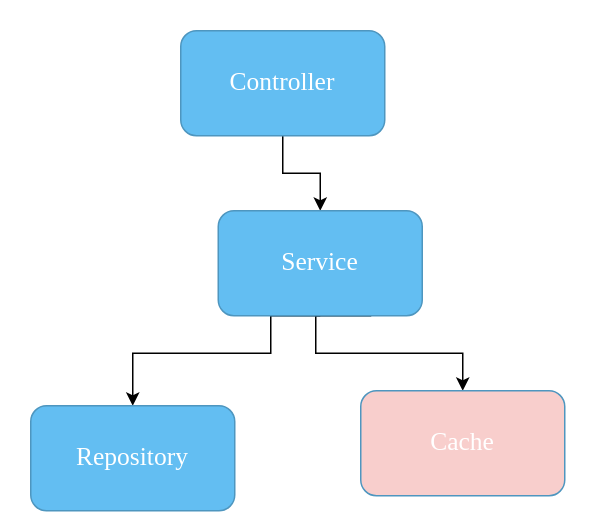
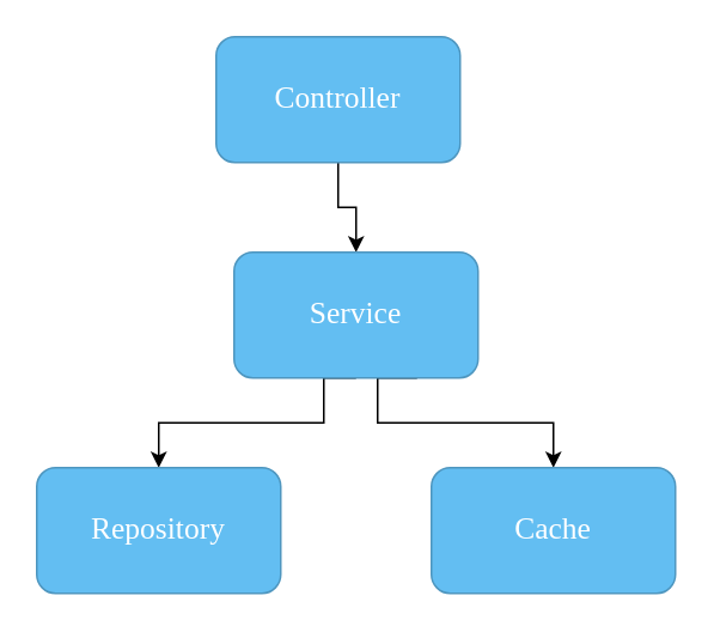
- <mxCell id="6" value="&lt;font style=&quot;font-size: 17px;&quot; face=&quot;Verdana&quot; color=&quot;#ffffff&quot;&gt;Service&lt;br&gt;&lt;/font&gt;" style="whiteSpace=wrap;html=1;fillColor=#63BEF2;rounded=1;strokeColor=#4E96BF;" vertex="1" parent="1"><mxGeometry x="145" y="140" width="136" height="70" as="geometry" /></mxCell>
+ <mxCell id="6" value="&lt;font style=&quot;font-size: 17px;&quot; face=&quot;Verdana&quot; color=&quot;#ffffff&quot;&gt;Service&lt;br&gt;&lt;/font&gt;" style="whiteSpace=wrap;html=1;fillColor=#63BEF2;rounded=1;strokeColor=#4E96BF;" vertex="1" parent="1"><mxGeometry x="130" y="140" width="136" height="70" as="geometry" /></mxCell>
- <mxCell id="8" value="&lt;font style=&quot;font-size: 17px;&quot; face=&quot;Verdana&quot; color=&quot;#ffffff&quot;&gt;Cache&lt;/font&gt;" style="whiteSpace=wrap;html=1;fillColor=#f8cecc;rounded=1;strokeColor=#4E96BF;" vertex="1" parent="1"><mxGeometry x="240" y="260" width="136" height="70" as="geometry" /></mxCell>
+ <mxCell id="8" value="&lt;font style=&quot;font-size: 17px;&quot; face=&quot;Verdana&quot; color=&quot;#ffffff&quot;&gt;Cache&lt;/font&gt;" style="whiteSpace=wrap;html=1;fillColor=#63BEF2;rounded=1;strokeColor=#4E96BF;" vertex="1" parent="1"><mxGeometry x="240" y="260" width="136" height="70" as="geometry" /></mxCell>
- <mxCell id="7" value="&lt;font style=&quot;font-size: 17px;&quot; face=&quot;Verdana&quot; color=&quot;#ffffff&quot;&gt;Repository&lt;/font&gt;" style="whiteSpace=wrap;html=1;fillColor=#63BEF2;rounded=1;strokeColor=#4E96BF;" vertex="1" parent="1"><mxGeometry x="20" y="270" width="136" height="70" as="geometry" /></mxCell>
+ <mxCell id="7" value="&lt;font style=&quot;font-size: 17px;&quot; face=&quot;Verdana&quot; color=&quot;#ffffff&quot;&gt;Repository&lt;/font&gt;" style="whiteSpace=wrap;html=1;fillColor=#63BEF2;rounded=1;strokeColor=#4E96BF;" vertex="1" parent="1"><mxGeometry x="20" y="260" width="136" height="70" as="geometry" /></mxCell>
